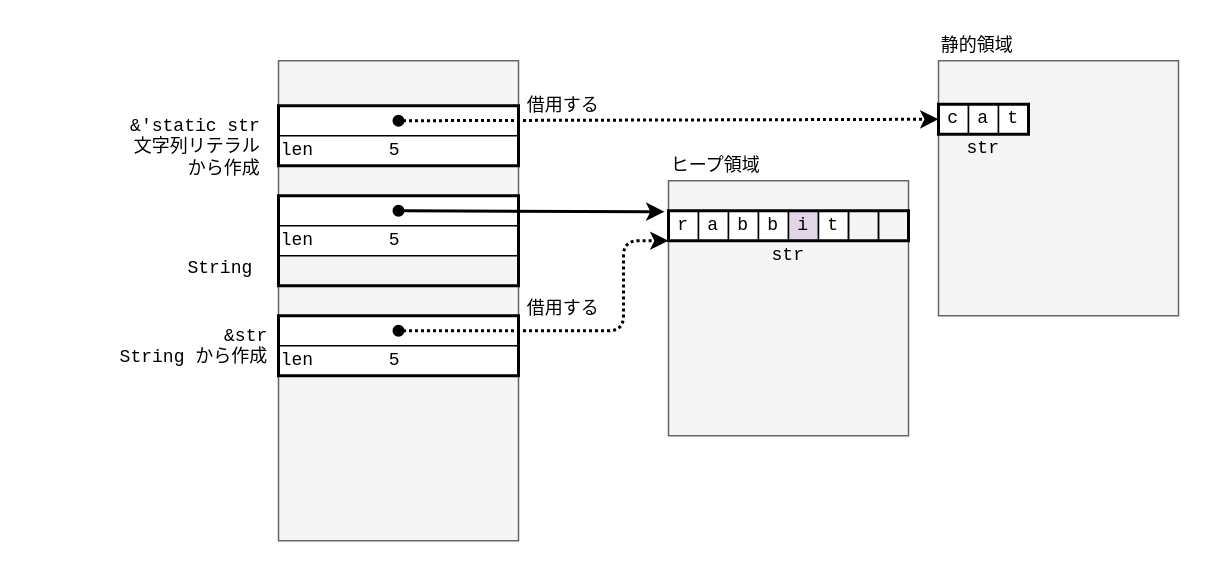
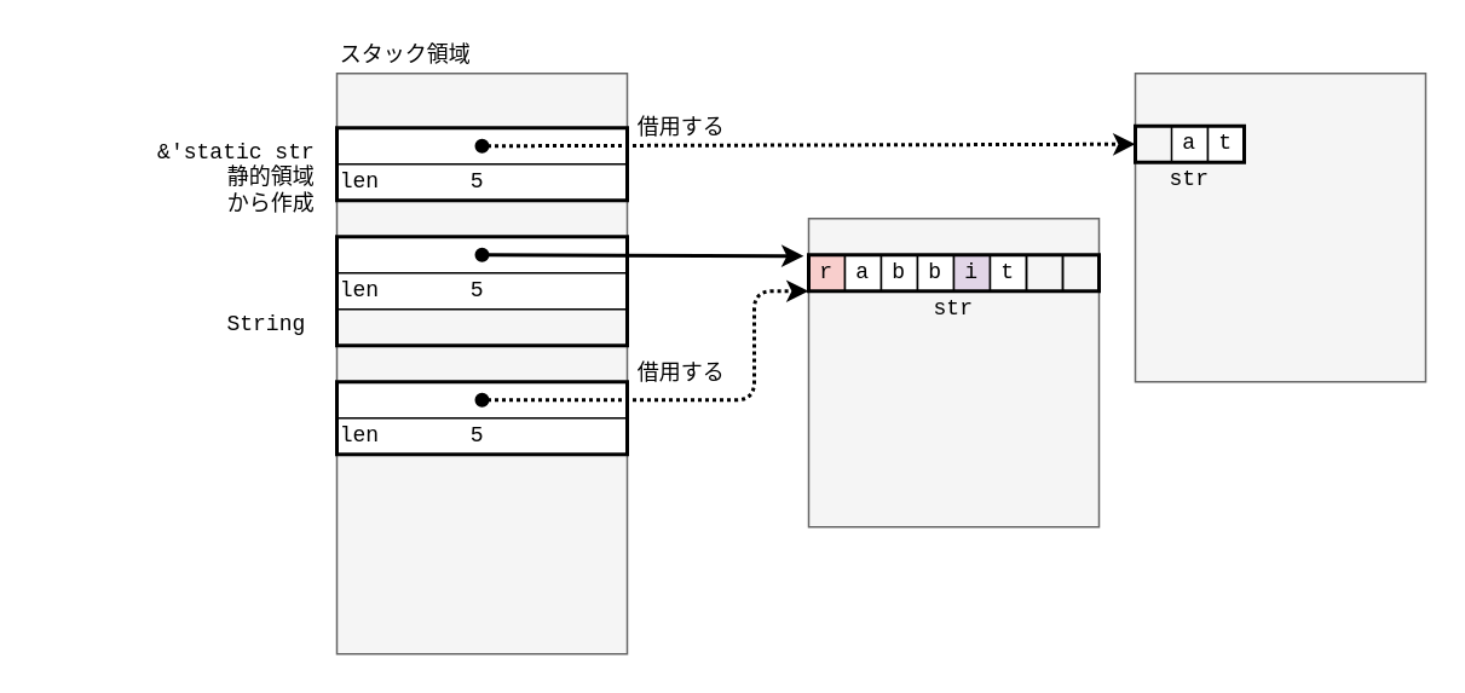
+ <mxCell id="2" value="スタック領域" style="text;html=1;strokeColor=none;fillColor=none;align=left;verticalAlign=middle;whiteSpace=wrap;rounded=0;" vertex="1" parent="1"><mxGeometry x="185" y="20" width="120" height="20" as="geometry" /></mxCell>
- <mxCell id="37" value="静的領域" style="text;html=1;strokeColor=none;fillColor=none;align=left;verticalAlign=middle;whiteSpace=wrap;rounded=0;" vertex="1" parent="1"><mxGeometry x="625" y="20" width="120" height="20" as="geometry" /></mxCell>
- <mxCell id="33" value="c" style="rounded=0;whiteSpace=wrap;html=1;fontFamily=Courier New;strokeWidth=1;align=center;" vertex="1" parent="1"><mxGeometry x="625" y="69" width="20" height="20" as="geometry" /></mxCell>
- <mxCell id="6" value="&amp;amp;'static str&lt;br&gt;文字列リテラル&lt;br&gt;から作成" style="text;html=1;strokeColor=none;fillColor=none;align=right;verticalAlign=top;whiteSpace=wrap;rounded=0;fontFamily=Courier New;" vertex="1" parent="1"><mxGeometry x="35" y="70" width="140" height="40" as="geometry" /></mxCell>
+ <mxCell id="6" value="&amp;amp;'static str&lt;br&gt;静的領域&lt;br&gt;から作成" style="text;html=1;strokeColor=none;fillColor=none;align=right;verticalAlign=top;whiteSpace=wrap;rounded=0;fontFamily=Courier New;" vertex="1" parent="1"><mxGeometry x="35" y="70" width="140" height="40" as="geometry" /></mxCell>
- <mxCell id="3" value="ヒープ領域" style="text;html=1;strokeColor=none;fillColor=none;align=left;verticalAlign=middle;whiteSpace=wrap;rounded=0;" vertex="1" parent="1"><mxGeometry x="445" y="100" width="120" height="20" as="geometry" /></mxCell>
- <mxCell id="23" value="r" style="rounded=0;whiteSpace=wrap;html=1;fontFamily=Courier New;strokeWidth=1;align=center;" vertex="1" parent="1"><mxGeometry x="445" y="140" width="20" height="20" as="geometry" /></mxCell>
+ <mxCell id="23" value="r" style="rounded=0;whiteSpace=wrap;html=1;fontFamily=Courier New;strokeWidth=1;align=center;fillColor=#f8cecc;" vertex="1" parent="1"><mxGeometry x="445" y="140" width="20" height="20" as="geometry" /></mxCell>
- <mxCell id="17" value="&amp;amp;str&lt;br&gt;String から作成" style="text;html=1;strokeColor=none;fillColor=none;align=right;verticalAlign=top;whiteSpace=wrap;rounded=0;fontFamily=Courier New;" vertex="1" parent="1"><mxGeometry x="30" y="210" width="150" height="40" as="geometry" /></mxCell>
